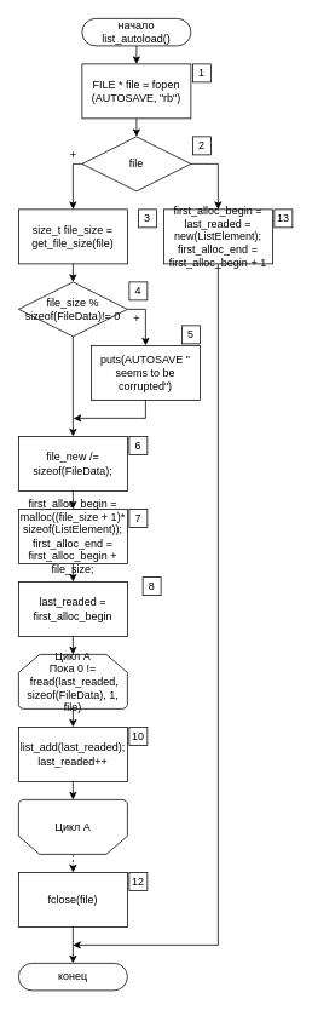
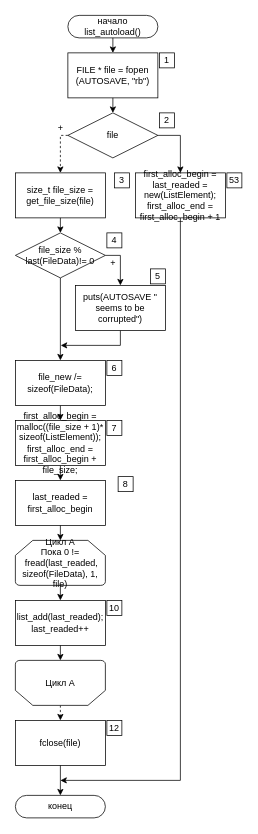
- <mxCell id="24" style="edgeStyle=orthogonalEdgeStyle;rounded=0;orthogonalLoop=1;jettySize=auto;html=1;exitX=0;exitY=0.5;exitDx=0;exitDy=0;entryX=0.5;entryY=0;entryDx=0;entryDy=0;" parent="1" source="6" target="20" edge="1"><mxGeometry relative="1" as="geometry"><Array as="points"><mxPoint x="80" y="180" /></Array></mxGeometry></mxCell>
+ <mxCell id="24" style="edgeStyle=orthogonalEdgeStyle;rounded=0;orthogonalLoop=1;jettySize=auto;html=1;exitX=0;exitY=0.5;exitDx=0;exitDy=0;entryX=0.5;entryY=0;entryDx=0;entryDy=0;dashed=1;" parent="1" source="6" target="20" edge="1"><mxGeometry relative="1" as="geometry"><Array as="points"><mxPoint x="80" y="180" /></Array></mxGeometry></mxCell>
- <mxCell id="35" value="13" style="whiteSpace=wrap;html=1;aspect=fixed;" vertex="1" parent="1"><mxGeometry x="302" y="230" width="20" height="20" as="geometry" /></mxCell>
+ <mxCell id="35" value="53" style="whiteSpace=wrap;html=1;aspect=fixed;" vertex="1" parent="1"><mxGeometry x="302" y="230" width="20" height="20" as="geometry" /></mxCell>
- <mxCell id="17" value="file_size % sizeof(FileData)!= 0" style="rhombus;whiteSpace=wrap;html=1;rounded=0;" parent="1" vertex="1"><mxGeometry y="310" width="120" height="60" as="geometry" x="20" /></mxCell>
+ <mxCell id="17" value="file_size % last(FileData)!= 0" style="rhombus;whiteSpace=wrap;html=1;rounded=0;" parent="1" vertex="1"><mxGeometry y="310" width="120" height="60" as="geometry" x="20" /></mxCell>
